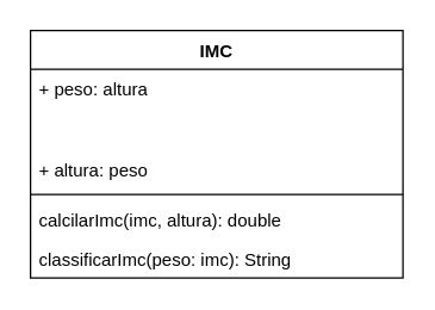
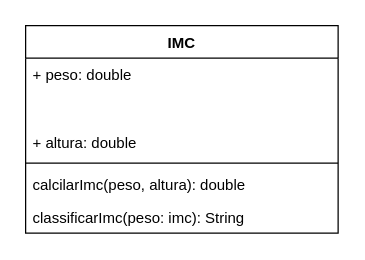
- <mxCell id="3" value="+ peso: altura" style="text;strokeColor=none;fillColor=none;align=left;verticalAlign=top;spacingLeft=4;spacingRight=4;overflow=hidden;rotatable=0;points=[[0,0.5],[1,0.5]];portConstraint=eastwest;whiteSpace=wrap;html=1;" vertex="1" parent="2"><mxGeometry y="26" width="250" height="54" as="geometry" /></mxCell>
+ <mxCell id="3" value="+ peso: double" style="text;strokeColor=none;fillColor=none;align=left;verticalAlign=top;spacingLeft=4;spacingRight=4;overflow=hidden;rotatable=0;points=[[0,0.5],[1,0.5]];portConstraint=eastwest;whiteSpace=wrap;html=1;" vertex="1" parent="2"><mxGeometry y="26" width="250" height="54" as="geometry" /></mxCell>
- <mxCell id="4" value="+ altura&lt;span style=&quot;background-color: initial;&quot;&gt;: peso&lt;/span&gt;" style="text;strokeColor=none;fillColor=none;align=left;verticalAlign=top;spacingLeft=4;spacingRight=4;overflow=hidden;rotatable=0;points=[[0,0.5],[1,0.5]];portConstraint=eastwest;whiteSpace=wrap;html=1;" vertex="1" parent="2"><mxGeometry y="80" width="250" height="26" as="geometry" /></mxCell>
+ <mxCell id="4" value="+ altura&lt;span style=&quot;background-color: initial;&quot;&gt;: double&lt;/span&gt;" style="text;strokeColor=none;fillColor=none;align=left;verticalAlign=top;spacingLeft=4;spacingRight=4;overflow=hidden;rotatable=0;points=[[0,0.5],[1,0.5]];portConstraint=eastwest;whiteSpace=wrap;html=1;" vertex="1" parent="2"><mxGeometry y="80" width="250" height="26" as="geometry" /></mxCell>
- <mxCell id="6" value="calcilarImc(imc, altura): double" style="text;strokeColor=none;fillColor=none;align=left;verticalAlign=top;spacingLeft=4;spacingRight=4;overflow=hidden;rotatable=0;points=[[0,0.5],[1,0.5]];portConstraint=eastwest;whiteSpace=wrap;html=1;" vertex="1" parent="2"><mxGeometry y="114" width="250" height="26" as="geometry" /></mxCell>
+ <mxCell id="6" value="calcilarImc(peso, altura): double" style="text;strokeColor=none;fillColor=none;align=left;verticalAlign=top;spacingLeft=4;spacingRight=4;overflow=hidden;rotatable=0;points=[[0,0.5],[1,0.5]];portConstraint=eastwest;whiteSpace=wrap;html=1;" vertex="1" parent="2"><mxGeometry y="114" width="250" height="26" as="geometry" /></mxCell>
